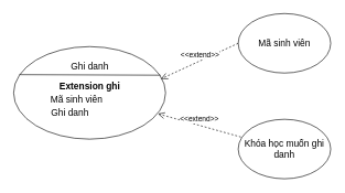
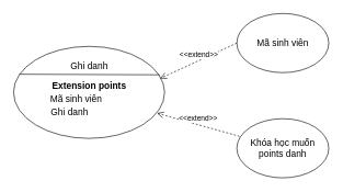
- <mxCell id="5" value="&lt;b&gt;&lt;font style=&quot;font-size: 14px&quot;&gt;Extension ghi&lt;/font&gt;&lt;/b&gt;" style="text;html=1;align=center;verticalAlign=middle;resizable=0;points=[];autosize=1;strokeColor=none;fillColor=none;" vertex="1" parent="1"><mxGeometry x="70" y="120" width="130" height="20" as="geometry" /></mxCell>
+ <mxCell id="5" value="&lt;b&gt;&lt;font style=&quot;font-size: 14px&quot;&gt;Extension points&lt;/font&gt;&lt;/b&gt;" style="text;html=1;align=center;verticalAlign=middle;resizable=0;points=[];autosize=1;strokeColor=none;fillColor=none;" vertex="1" parent="1"><mxGeometry x="70" y="120" width="130" height="20" as="geometry" /></mxCell>
- <mxCell id="10" value="&lt;span style=&quot;font-size: 14px&quot;&gt;Khóa học muốn ghi danh&lt;/span&gt;" style="ellipse;whiteSpace=wrap;html=1;" vertex="1" parent="1"><mxGeometry x="360" y="180" width="140" height="90" as="geometry" /></mxCell>
+ <mxCell id="10" value="&lt;span style=&quot;font-size: 14px&quot;&gt;Khóa học muốn points danh&lt;/span&gt;" style="ellipse;whiteSpace=wrap;html=1;" vertex="1" parent="1"><mxGeometry x="360" y="180" width="140" height="90" as="geometry" /></mxCell>
